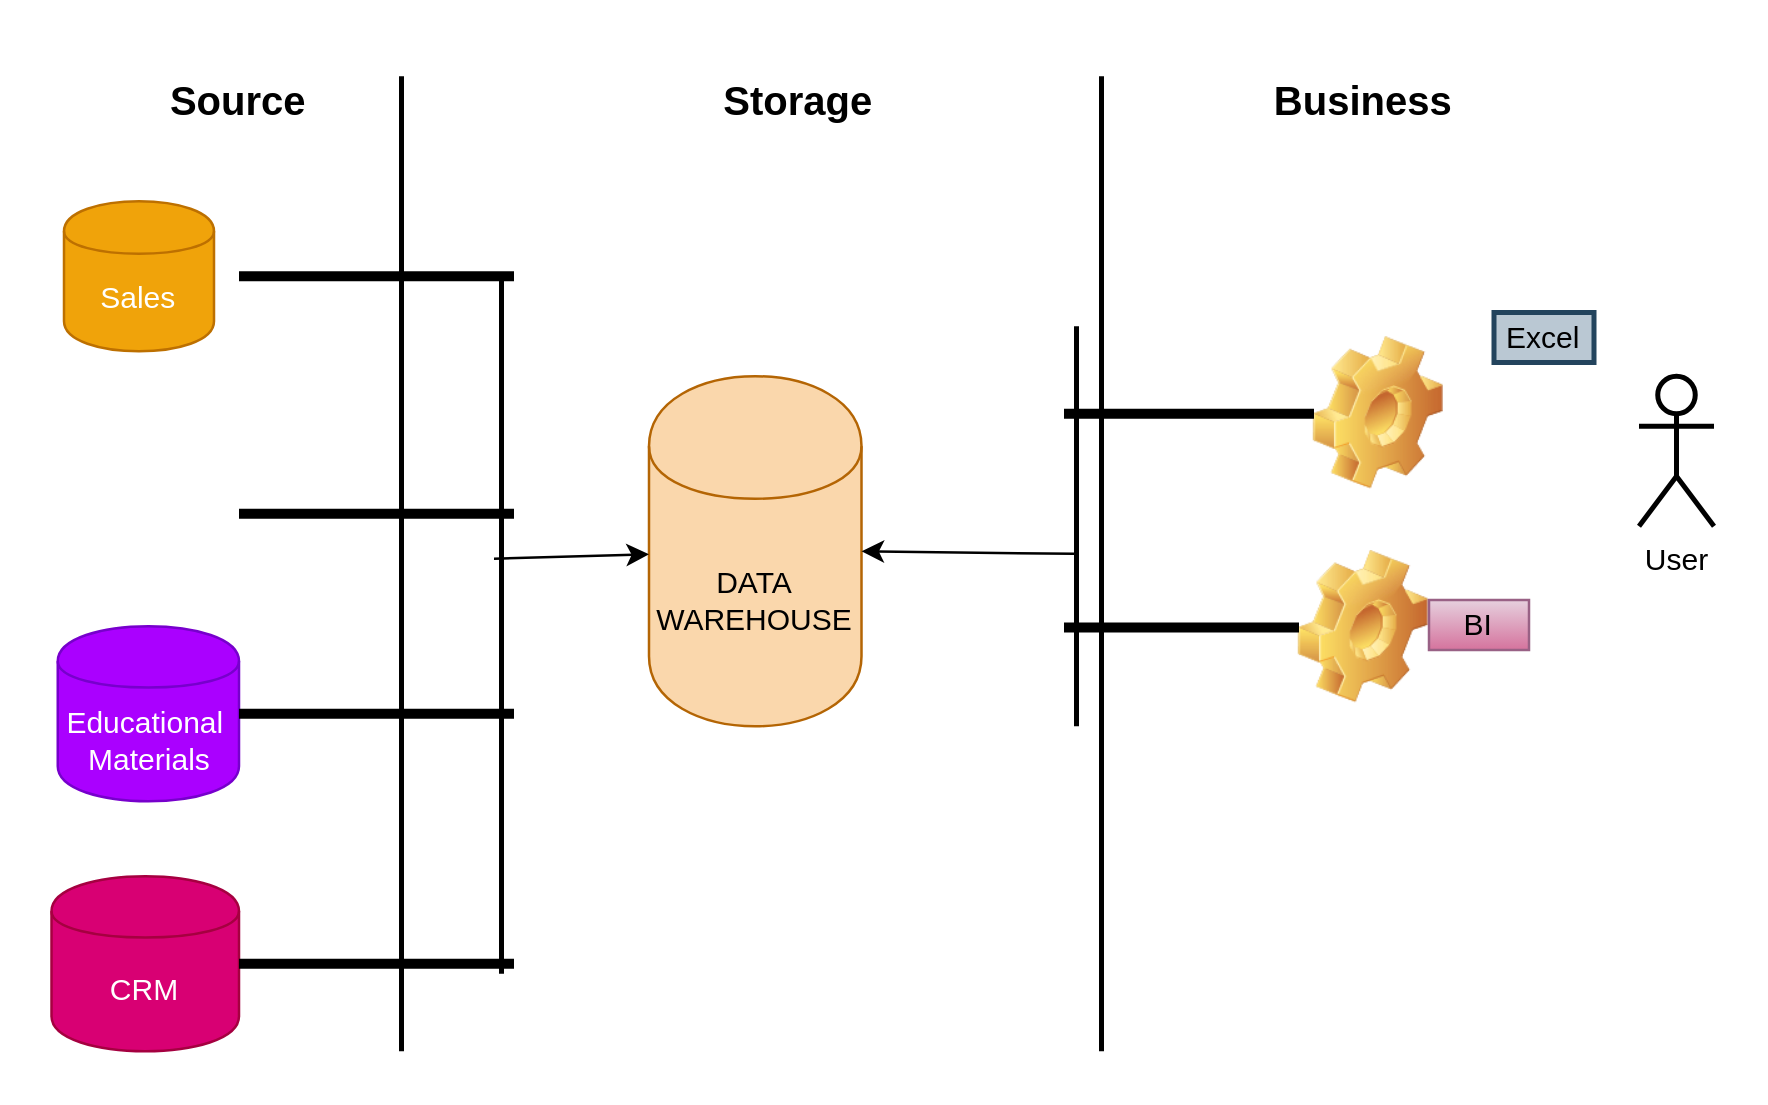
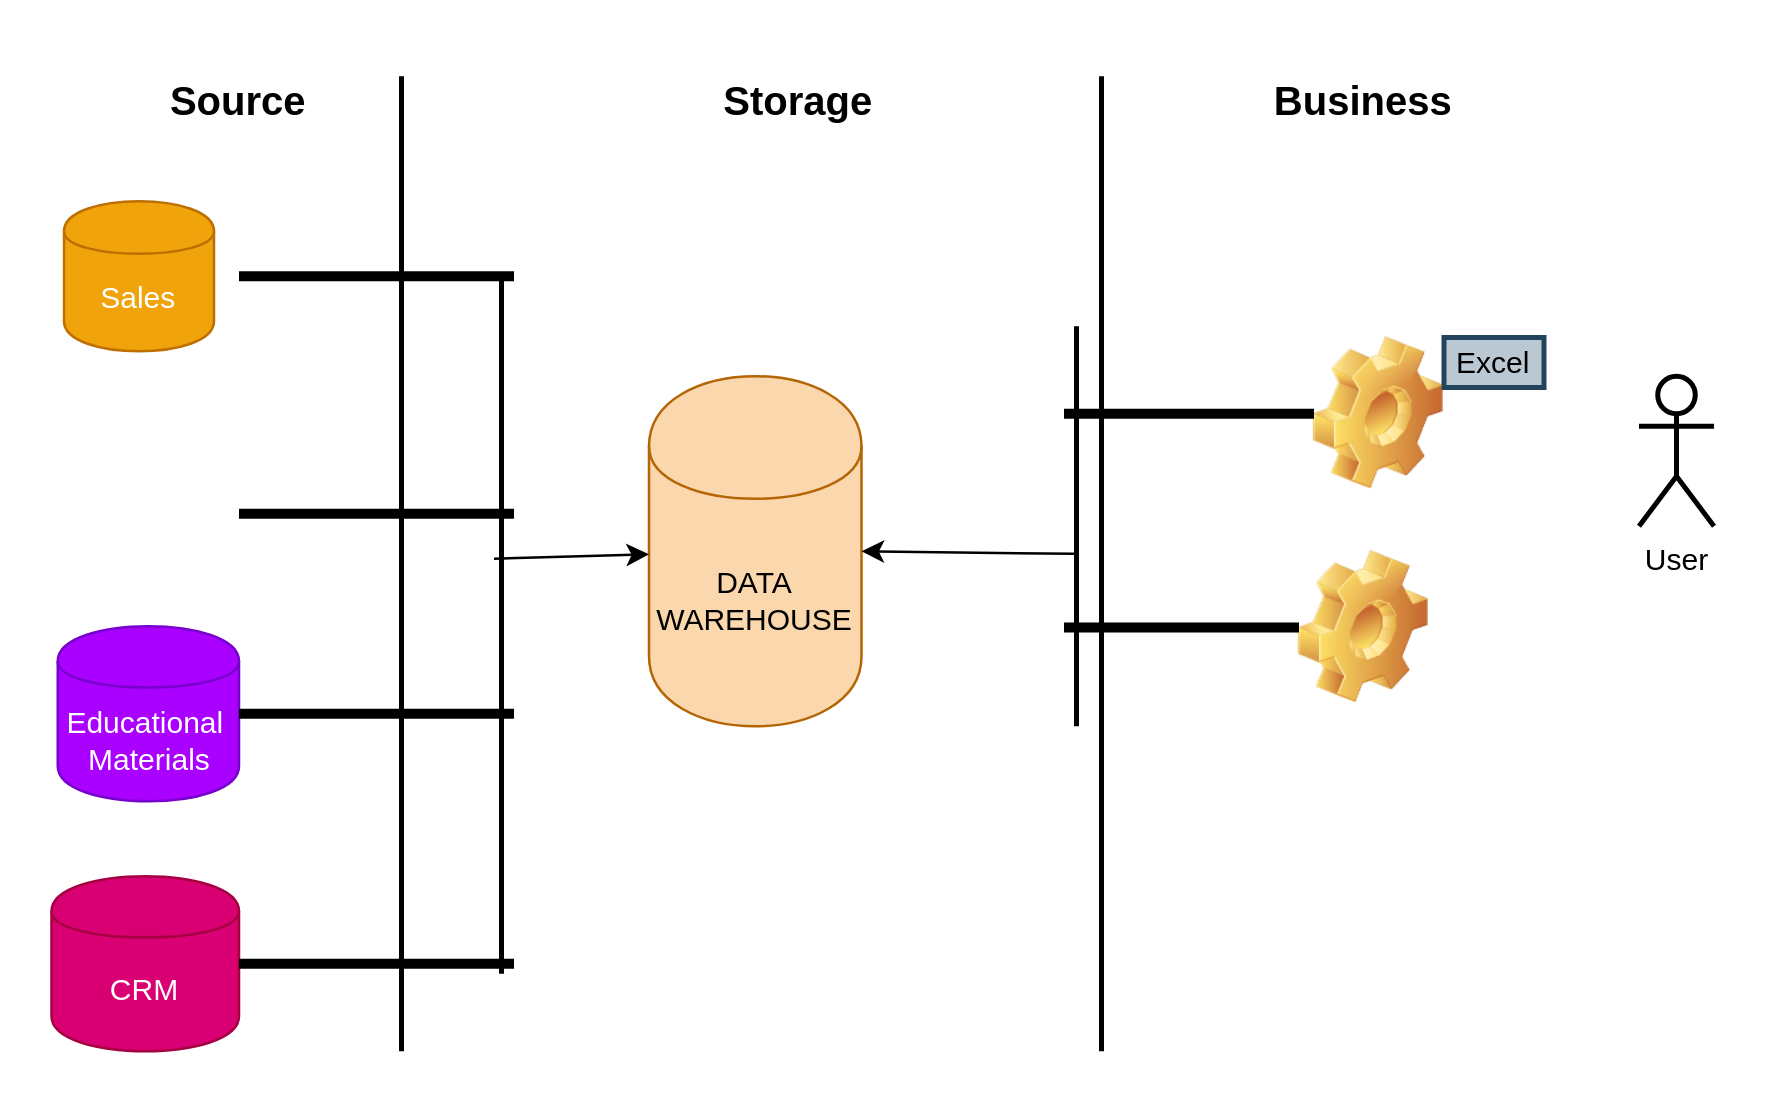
- <mxCell id="11" value="Excel" style="text;html=1;strokeColor=#23445d;fillColor=#bac8d3;align=center;verticalAlign=middle;whiteSpace=wrap;rounded=0;strokeWidth=2;" vertex="1" parent="1"><mxGeometry x="597" y="124.5" width="40" height="20" as="geometry" /></mxCell>
+ <mxCell id="11" value="Excel" style="text;html=1;strokeColor=#23445d;fillColor=#bac8d3;align=center;verticalAlign=middle;whiteSpace=wrap;rounded=0;strokeWidth=2;" vertex="1" parent="1"><mxGeometry x="577" y="134.5" width="40" height="20" as="geometry" /></mxCell>
- <mxCell id="12" value="BI" style="text;html=1;strokeColor=#996185;fillColor=#e6d0de;align=center;verticalAlign=middle;whiteSpace=wrap;rounded=0;gradientColor=#d5739d;" vertex="1" parent="1"><mxGeometry x="571" y="239.5" width="40" height="20" as="geometry" /></mxCell>
